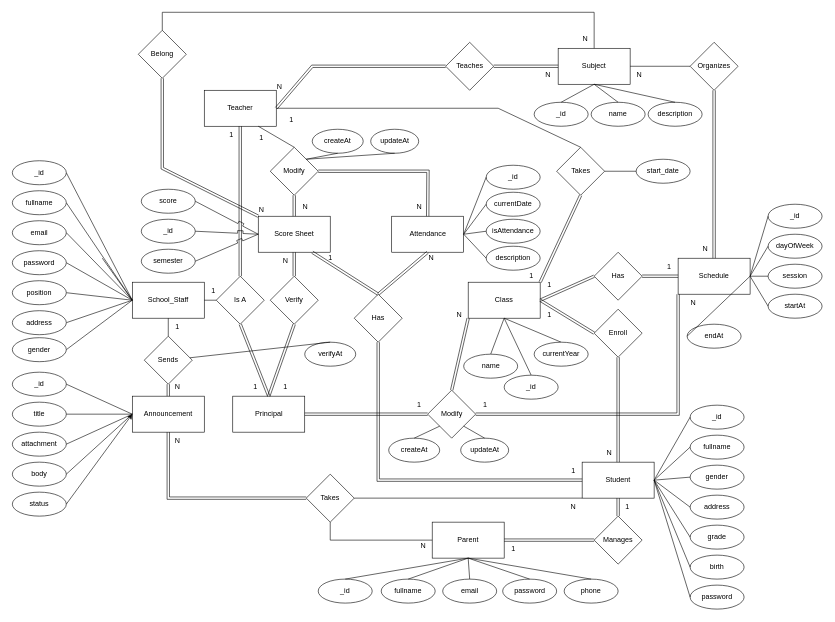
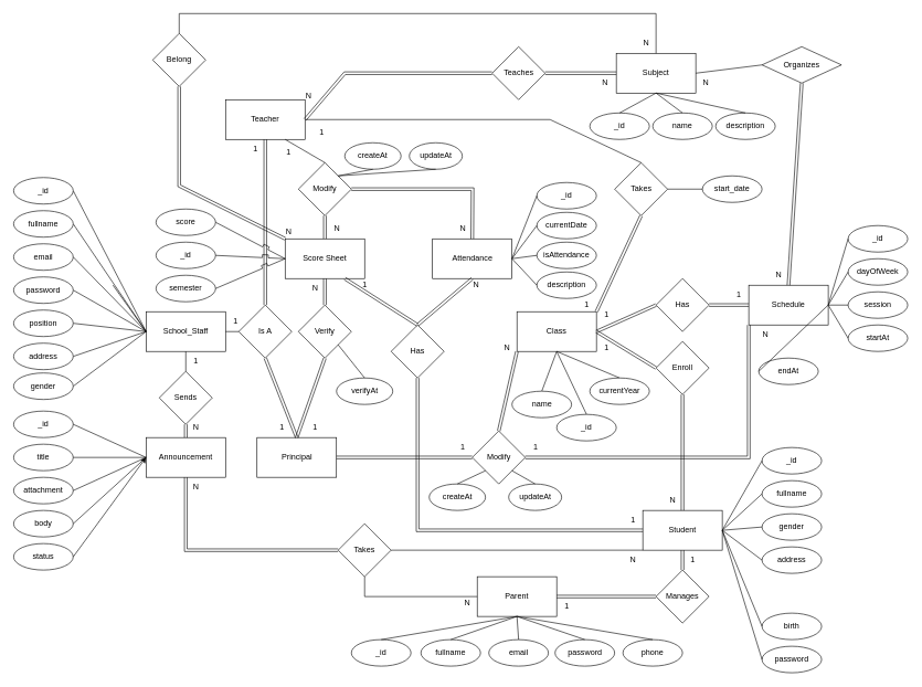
- <mxCell id="52" value="Organizes" style="rhombus;whiteSpace=wrap;html=1;" parent="1" vertex="1"><mxGeometry x="1150" y="70" width="80" height="80" as="geometry" /></mxCell>
+ <mxCell id="52" value="Organizes" style="rhombus;whiteSpace=wrap;html=1;" parent="1" vertex="1"><mxGeometry x="1150" y="70" width="120" height="55" as="geometry" /></mxCell>
- <mxCell id="125" value="" style="endArrow=none;html=1;rounded=0;exitX=0.5;exitY=0;exitDx=0;exitDy=0;" parent="1" source="124" target="87" edge="1"><mxGeometry width="50" height="50" relative="1" as="geometry"><mxPoint x="727.5" y="545" as="sourcePoint" /><mxPoint x="777.5" y="495" as="targetPoint" /></mxGeometry></mxCell>
+ <mxCell id="125" value="" style="endArrow=none;html=1;rounded=0;entryX=1;entryY=1;entryDx=0;entryDy=0;exitX=0.5;exitY=0;exitDx=0;exitDy=0;" parent="1" source="124" target="104" edge="1"><mxGeometry width="50" height="50" relative="1" as="geometry"><mxPoint x="727.5" y="545" as="sourcePoint" /><mxPoint x="777.5" y="495" as="targetPoint" /></mxGeometry></mxCell>
- <mxCell id="74" value="" style="endArrow=none;html=1;rounded=0;exitX=0;exitY=0.5;exitDx=0;exitDy=0;entryX=1;entryY=0.5;entryDx=0;entryDy=0;" parent="1" source="69" target="44" edge="1"><mxGeometry width="50" height="50" relative="1" as="geometry"><mxPoint x="1285" y="790" as="sourcePoint" /><mxPoint x="1265" y="750" as="targetPoint" /></mxGeometry></mxCell>
- <mxCell id="69" value="grade" style="ellipse;whiteSpace=wrap;html=1;" parent="1" vertex="1"><mxGeometry x="1150" y="875" width="90" height="40" as="geometry" /></mxCell>
